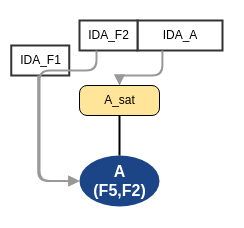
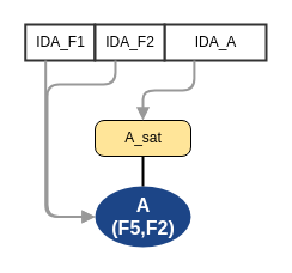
- <mxCell id="5" value="&lt;div style='width: 52.68px;height:auto;word-break: break-word;'&gt;&lt;div align=&quot;center&quot;&gt;&lt;span style=&quot;font-family: Arial; font-size: 12px; text-decoration: none; line-height: 0;&quot;&gt;&lt;span style=&quot;text-decoration: none; line-height: 14px;&quot;&gt;IDA_F1&lt;/span&gt;&lt;/span&gt;&lt;/div&gt;&lt;/div&gt;" style="shape=rect;shadow=0;strokeWidth=2;fillColor=#FFFFFF;strokeColor=#333333;opacity=100.0;html=1;nl2Br=0;verticalAlign=middle;align=center;spacingLeft=1.16;spacingRight=0;whiteSpace=wrap;gliffyId=1460;" parent="1" vertex="1"><mxGeometry x="10.75" y="45" width="58" height="30" as="geometry" /></mxCell>
+ <mxCell id="5" value="&lt;div style='width: 52.68px;height:auto;word-break: break-word;'&gt;&lt;div align=&quot;center&quot;&gt;&lt;span style=&quot;font-family: Arial; font-size: 12px; text-decoration: none; line-height: 0;&quot;&gt;&lt;span style=&quot;text-decoration: none; line-height: 14px;&quot;&gt;IDA_F1&lt;/span&gt;&lt;/span&gt;&lt;/div&gt;&lt;/div&gt;" style="shape=rect;shadow=0;strokeWidth=2;fillColor=#FFFFFF;strokeColor=#333333;opacity=100.0;html=1;nl2Br=0;verticalAlign=middle;align=center;spacingLeft=1.16;spacingRight=0;whiteSpace=wrap;gliffyId=1460;" parent="1" vertex="1"><mxGeometry x="20.75" y="20" width="58" height="30" as="geometry" /></mxCell>
- <mxCell id="3" value="&lt;div style='width: 74.333px;height:auto;word-break: break-word;'&gt;&lt;div align=&quot;center&quot;&gt;&lt;span style=&quot;font-size: 12px; font-family: Arial; line-height: 14px;&quot;&gt; A_sat&lt;/span&gt;&lt;/div&gt;&lt;/div&gt;" style="shape=rect;rounded=1;arcSize=15;absoluteArcSize=1;shadow=0;strokeWidth=1;fillColor=#ffe599;strokeColor=#000000;opacity=100.0;html=1;nl2Br=0;verticalAlign=middle;align=center;spacingLeft=7.333;spacingRight=6;whiteSpace=wrap;gliffyId=1204;" parent="1" vertex="1"><mxGeometry x="79" y="85" width="80" height="30" as="geometry" /></mxCell>
+ <mxCell id="3" value="&lt;div style='width: 74.333px;height:auto;word-break: break-word;'&gt;&lt;div align=&quot;center&quot;&gt;&lt;span style=&quot;font-size: 12px; font-family: Arial; line-height: 14px;&quot;&gt; A_sat&lt;/span&gt;&lt;/div&gt;&lt;/div&gt;" style="shape=rect;rounded=1;arcSize=15;absoluteArcSize=1;shadow=0;strokeWidth=1;fillColor=#ffe599;strokeColor=#000000;opacity=100.0;html=1;nl2Br=0;verticalAlign=middle;align=center;spacingLeft=7.333;spacingRight=6;whiteSpace=wrap;gliffyId=1204;" parent="1" vertex="1"><mxGeometry x="79" y="100" width="80" height="30" as="geometry" /></mxCell>
